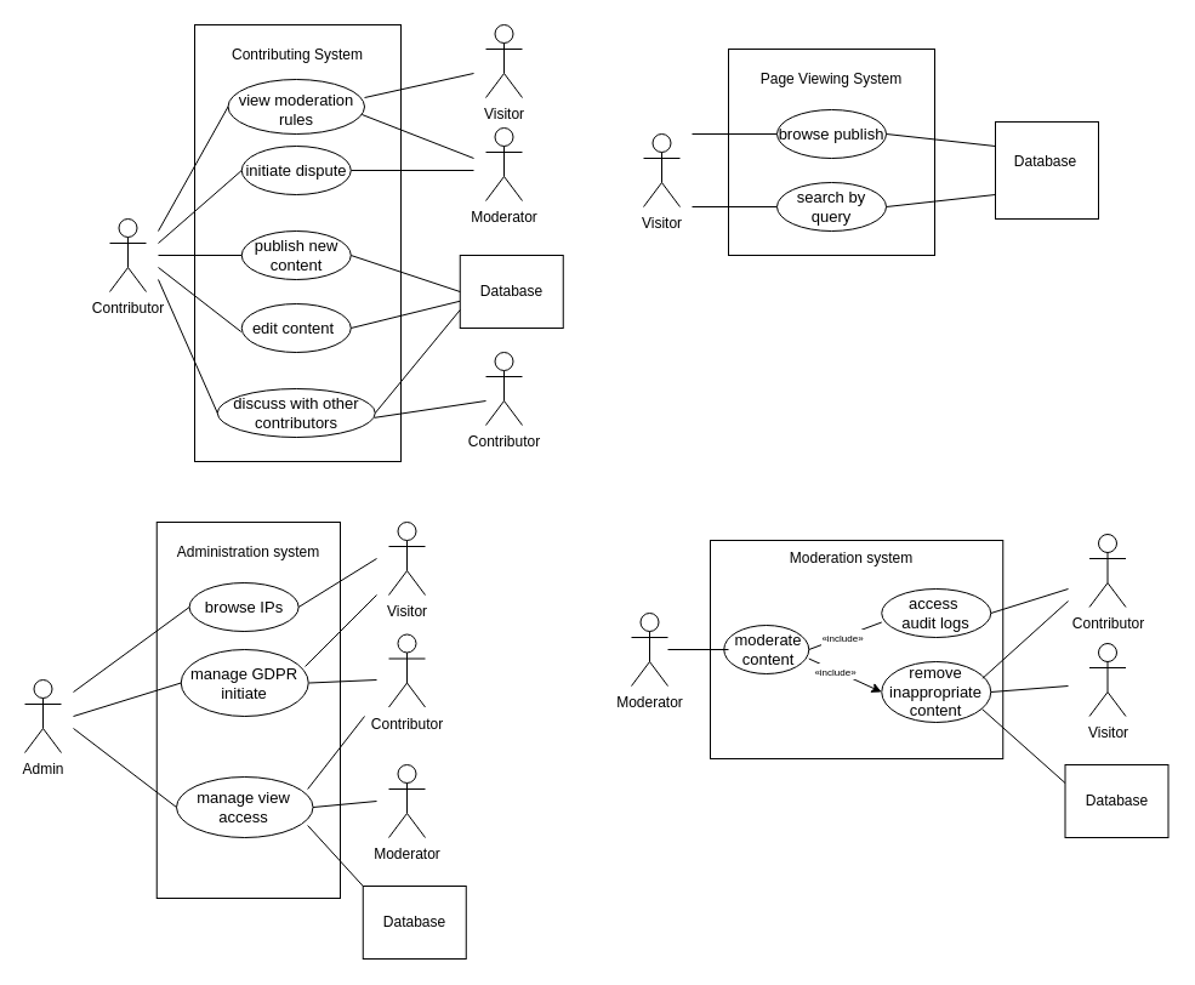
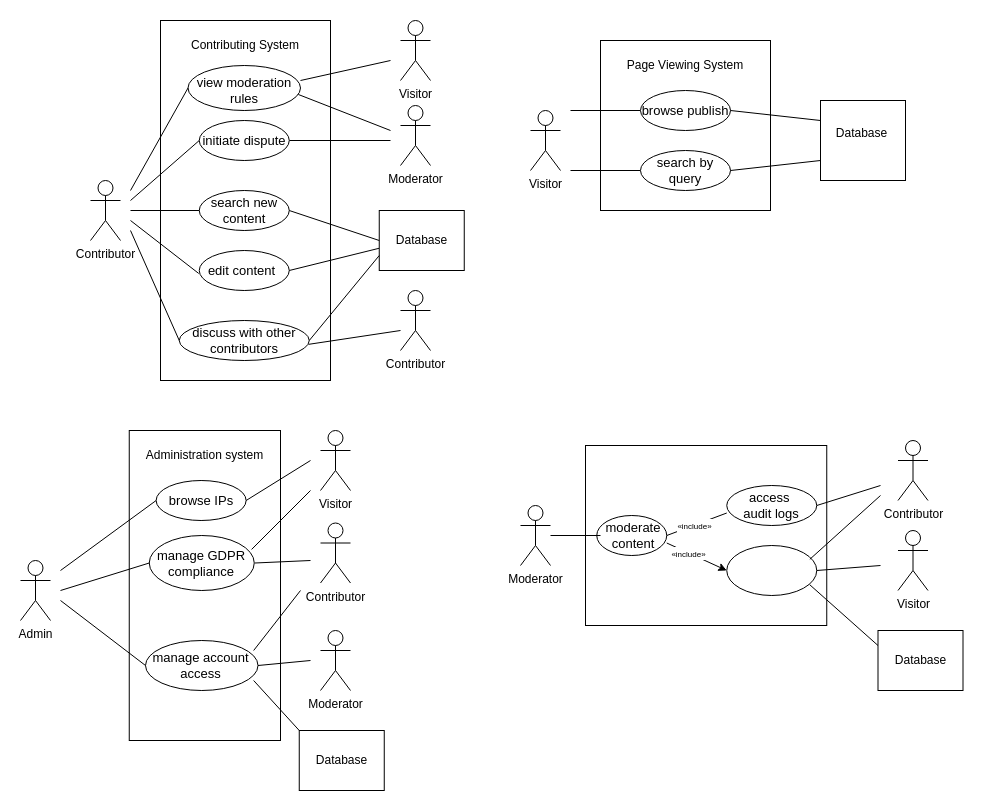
- <mxCell id="29" value="publish new content" style="text;html=1;align=center;verticalAlign=middle;whiteSpace=wrap;rounded=0;fontSize=13;" parent="1" vertex="1"><mxGeometry x="198.75" y="195" width="90" height="30" as="geometry" /></mxCell>
+ <mxCell id="29" value="search new content" style="text;html=1;align=center;verticalAlign=middle;whiteSpace=wrap;rounded=0;fontSize=13;" parent="1" vertex="1"><mxGeometry x="198.75" y="195" width="90" height="30" as="geometry" /></mxCell>
- <mxCell id="67" value="Moderation system" style="text;html=1;whiteSpace=wrap;strokeColor=none;fillColor=none;align=center;verticalAlign=middle;rounded=0;" parent="1" vertex="1"><mxGeometry x="628.75" y="445" width="145" height="30" as="geometry" /></mxCell>
- <mxCell id="51" value="manage GDPR initiate" style="text;html=1;align=center;verticalAlign=middle;whiteSpace=wrap;rounded=0;fontSize=13;" parent="1" vertex="1"><mxGeometry x="148.13" y="547.5" width="106.25" height="30" as="geometry" /></mxCell>
+ <mxCell id="51" value="manage GDPR compliance" style="text;html=1;align=center;verticalAlign=middle;whiteSpace=wrap;rounded=0;fontSize=13;" parent="1" vertex="1"><mxGeometry x="148.13" y="547.5" width="106.25" height="30" as="geometry" /></mxCell>
- <mxCell id="60" value="remove inappropriate content" style="text;html=1;align=center;verticalAlign=middle;whiteSpace=wrap;rounded=0;fontSize=13;" parent="1" vertex="1"><mxGeometry x="736.25" y="555" width="70" height="30" as="geometry" /></mxCell>
- <mxCell id="49" value="manage view access" style="text;html=1;align=center;verticalAlign=middle;whiteSpace=wrap;rounded=0;fontSize=13;" parent="1" vertex="1"><mxGeometry x="148.14" y="650" width="105" height="30" as="geometry" /></mxCell>
+ <mxCell id="49" value="manage account access" style="text;html=1;align=center;verticalAlign=middle;whiteSpace=wrap;rounded=0;fontSize=13;" parent="1" vertex="1"><mxGeometry x="148.14" y="650" width="105" height="30" as="geometry" /></mxCell>
